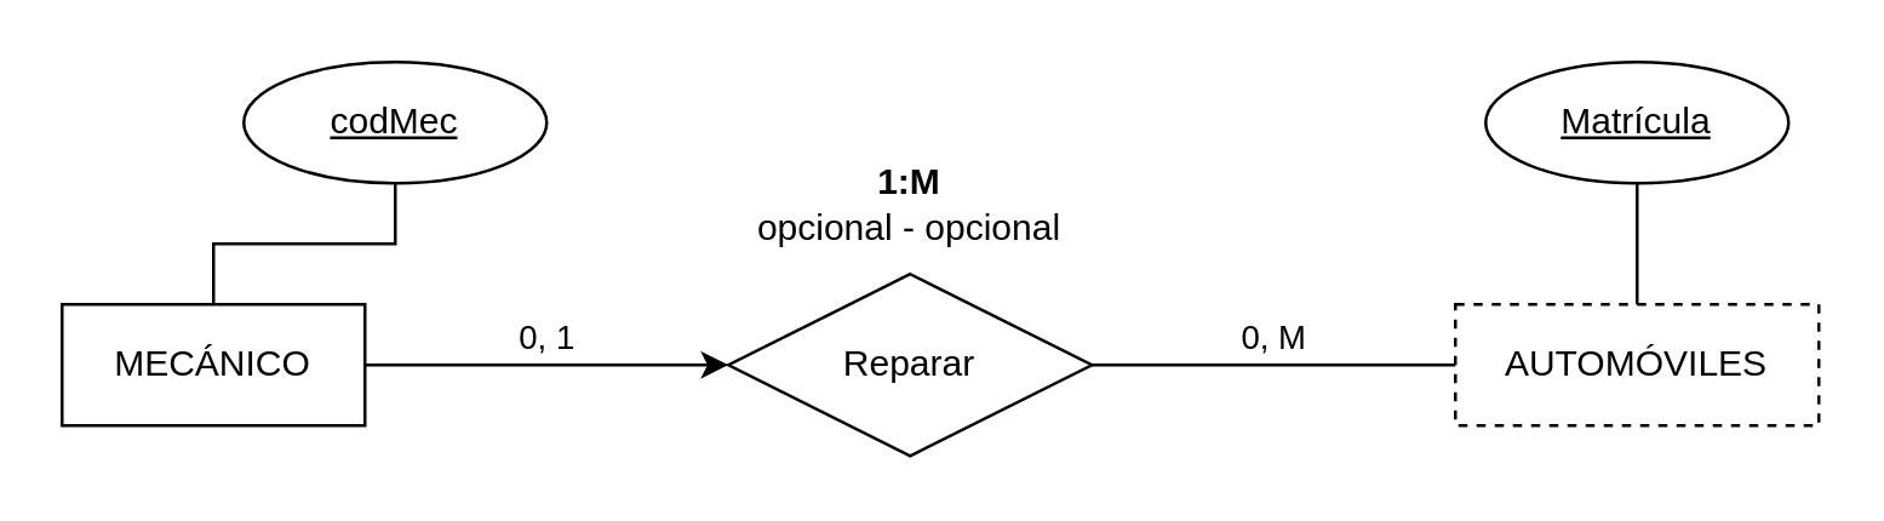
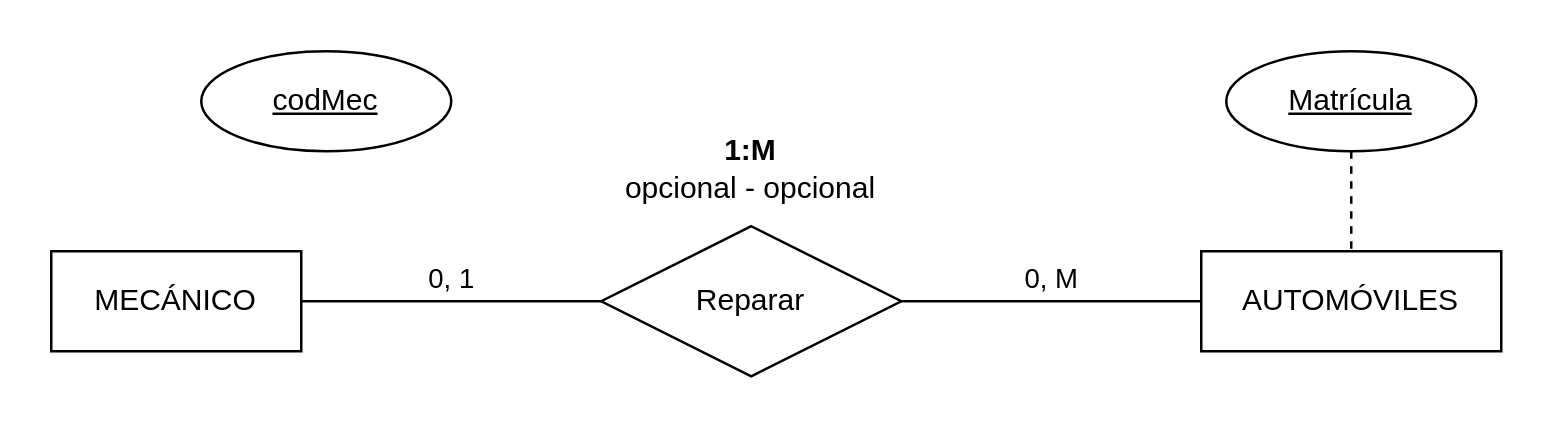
- <mxCell id="10" value="" style="endArrow=none;html=1;rounded=0;exitX=0.5;exitY=1;exitDx=0;exitDy=0;entryX=0.5;entryY=0;entryDx=0;entryDy=0;edgeStyle=orthogonalEdgeStyle;verticalAlign=bottom;" parent="1" source="8" target="2" edge="1"><mxGeometry relative="1" as="geometry"><mxPoint x="160" y="20" as="sourcePoint" /><mxPoint x="414" y="270" as="targetPoint" /></mxGeometry></mxCell>
- <mxCell id="11" value="" style="endArrow=none;html=1;rounded=0;exitX=0.5;exitY=1;exitDx=0;exitDy=0;entryX=0.5;entryY=0;entryDx=0;entryDy=0;edgeStyle=orthogonalEdgeStyle;verticalAlign=bottom;" parent="1" source="9" target="4" edge="1"><mxGeometry relative="1" as="geometry"><mxPoint x="80" y="70" as="sourcePoint" /><mxPoint x="80" y="110" as="targetPoint" /></mxGeometry></mxCell>
+ <mxCell id="11" value="" style="endArrow=none;html=1;rounded=0;exitX=0.5;exitY=1;exitDx=0;exitDy=0;entryX=0.5;entryY=0;entryDx=0;entryDy=0;edgeStyle=orthogonalEdgeStyle;verticalAlign=bottom;dashed=1;" parent="1" source="9" target="4" edge="1"><mxGeometry relative="1" as="geometry"><mxPoint x="80" y="70" as="sourcePoint" /><mxPoint x="80" y="110" as="targetPoint" /></mxGeometry></mxCell>
- <mxCell id="5" value="0, 1" style="endArrow=classic;html=1;rounded=0;exitX=1;exitY=0.5;exitDx=0;exitDy=0;entryX=0;entryY=0.5;entryDx=0;entryDy=0;edgeStyle=orthogonalEdgeStyle;verticalAlign=bottom;" parent="1" source="2" target="3" edge="1"><mxGeometry relative="1" as="geometry"><mxPoint x="240" y="140" as="sourcePoint" /><mxPoint x="494" y="390" as="targetPoint" /></mxGeometry></mxCell>
+ <mxCell id="5" value="0, 1" style="endArrow=none;html=1;rounded=0;exitX=1;exitY=0.5;exitDx=0;exitDy=0;entryX=0;entryY=0.5;entryDx=0;entryDy=0;edgeStyle=orthogonalEdgeStyle;verticalAlign=bottom;" parent="1" source="2" target="3" edge="1"><mxGeometry relative="1" as="geometry"><mxPoint x="240" y="140" as="sourcePoint" /><mxPoint x="494" y="390" as="targetPoint" /></mxGeometry></mxCell>
- <mxCell id="4" value="AUTOMÓVILES" style="whiteSpace=wrap;html=1;align=center;dashed=1;" parent="1" vertex="1"><mxGeometry x="480" y="100" width="120" height="40" as="geometry" /></mxCell>
+ <mxCell id="4" value="AUTOMÓVILES" style="whiteSpace=wrap;html=1;align=center;" parent="1" vertex="1"><mxGeometry x="480" y="100" width="120" height="40" as="geometry" /></mxCell>
